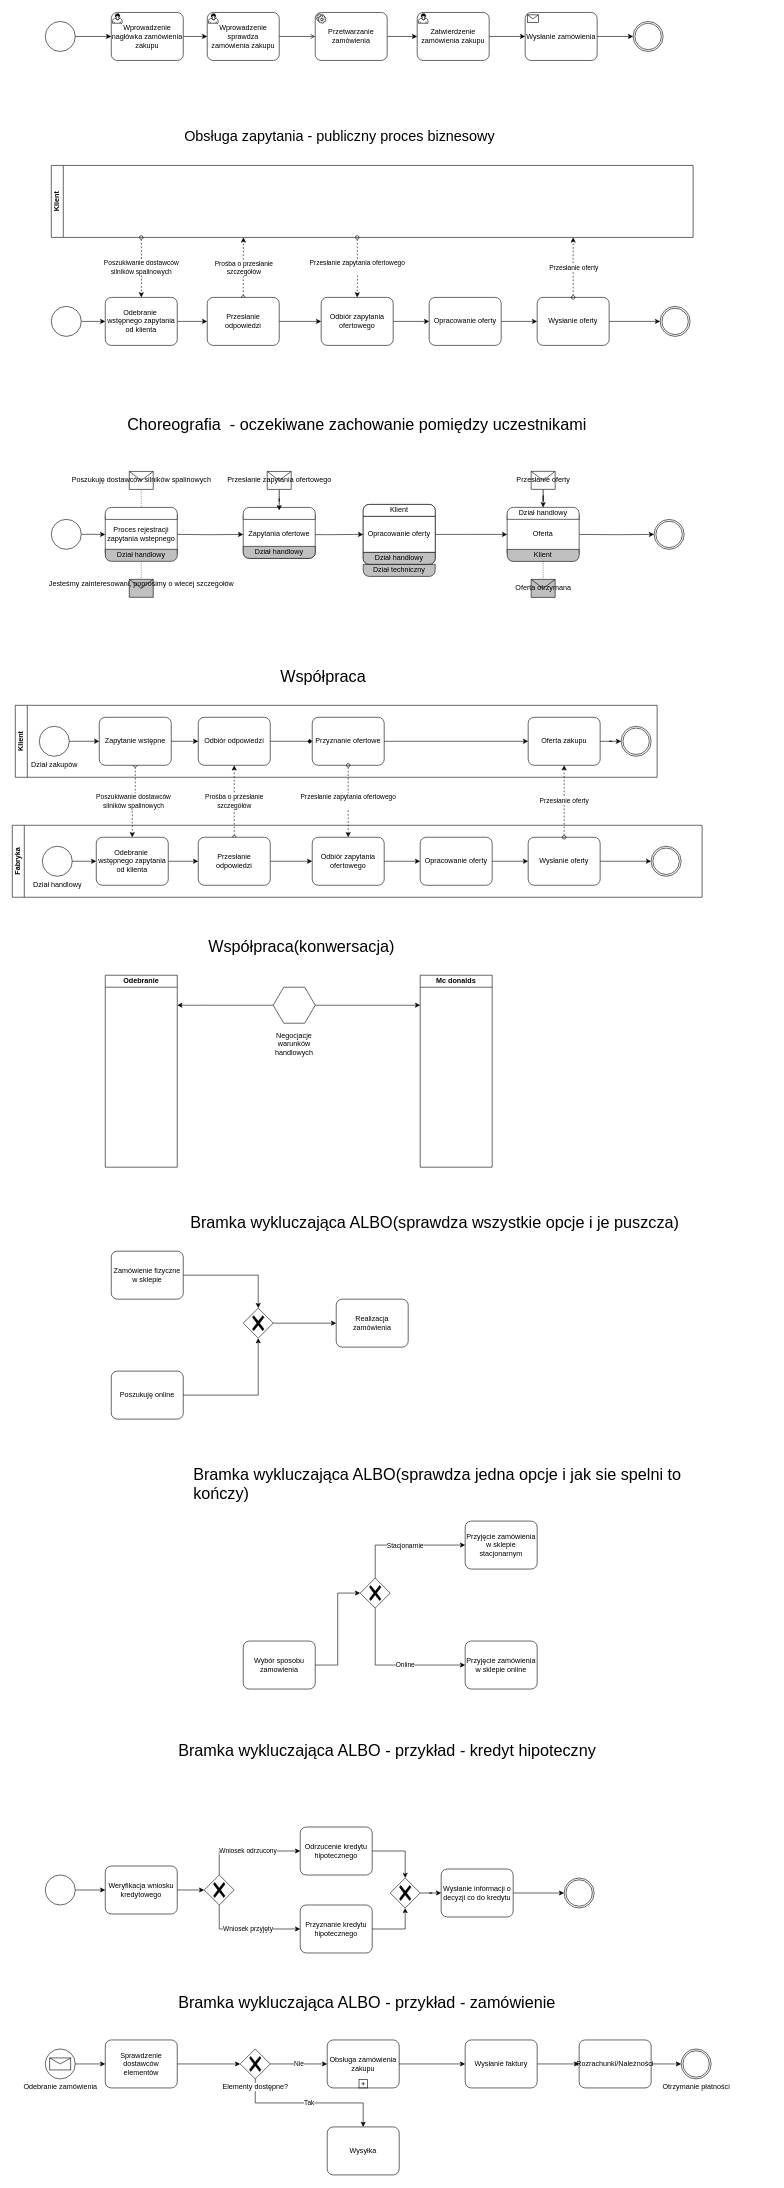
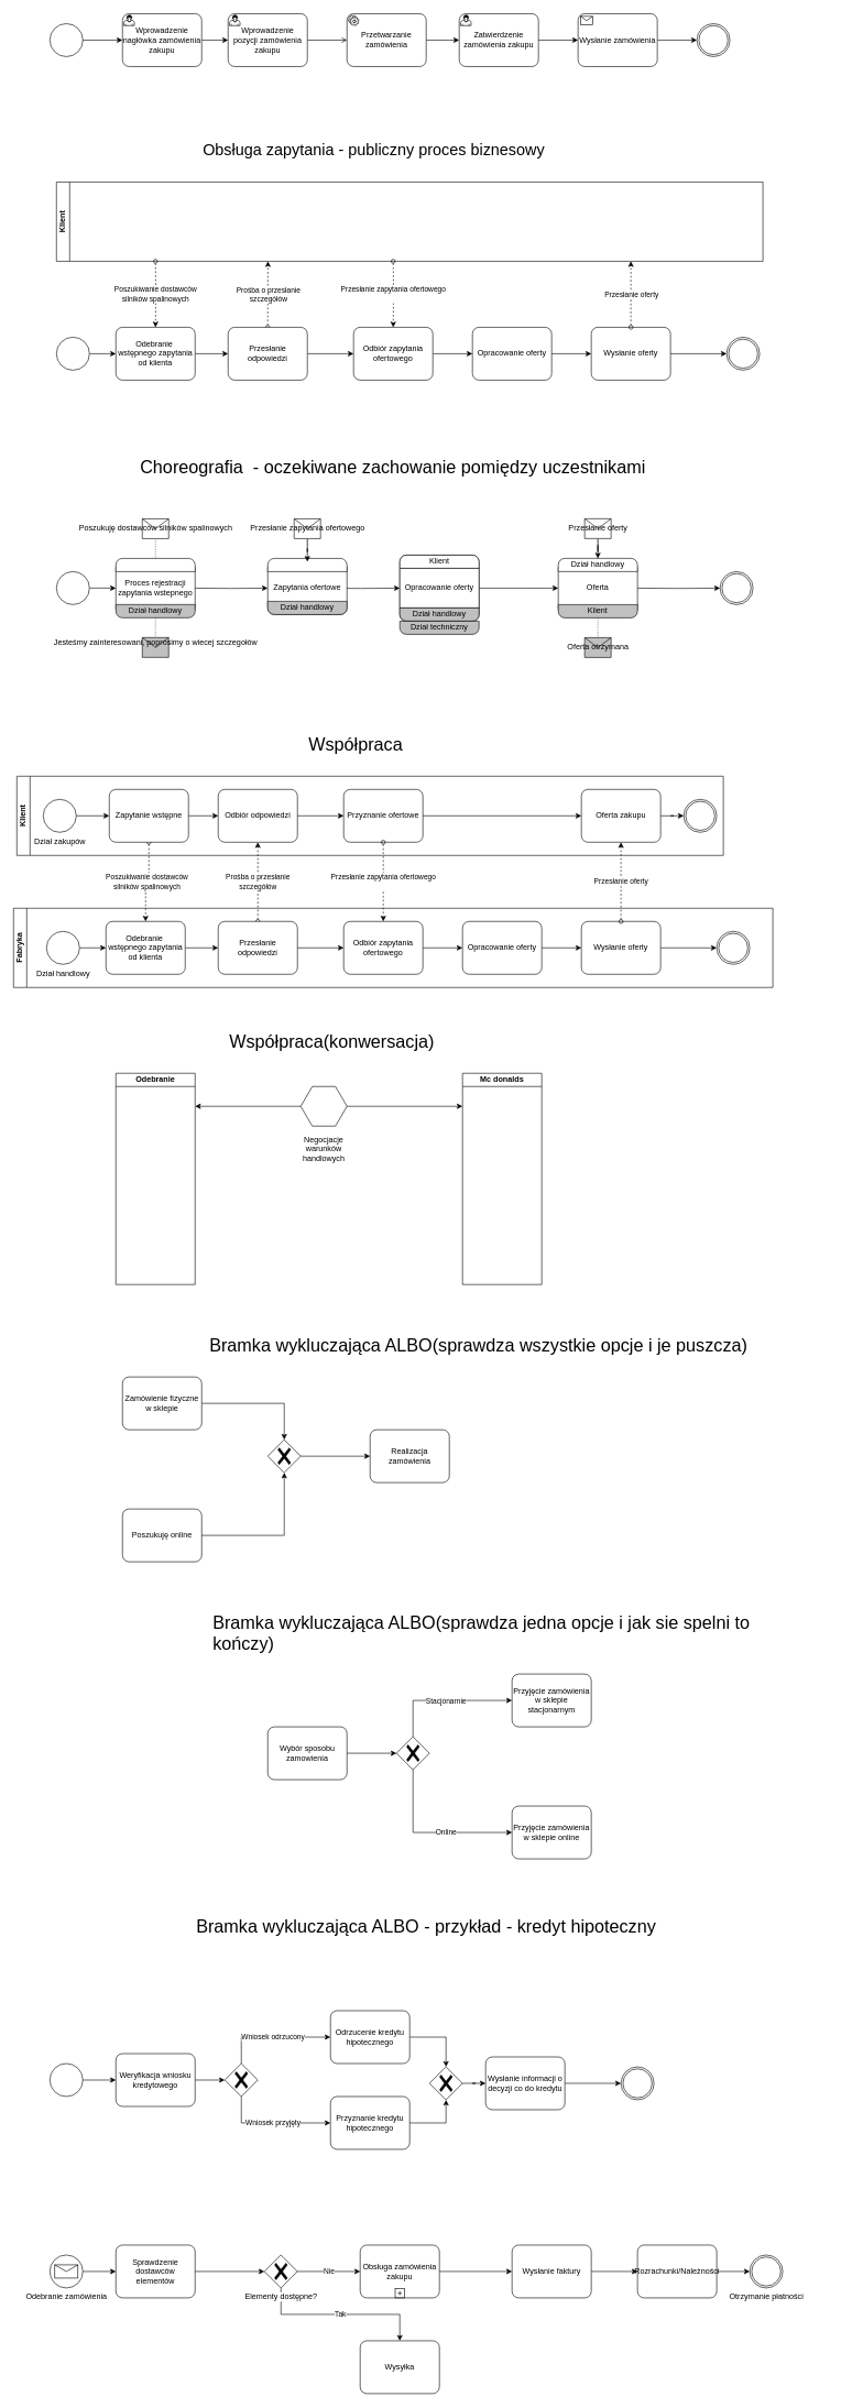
- <mxCell id="7" value="Wprowadzenie sprawdza zamówienia zakupu" style="points=[[0.25,0,0],[0.5,0,0],[0.75,0,0],[1,0.25,0],[1,0.5,0],[1,0.75,0],[0.75,1,0],[0.5,1,0],[0.25,1,0],[0,0.75,0],[0,0.5,0],[0,0.25,0]];shape=mxgraph.bpmn.task;whiteSpace=wrap;rectStyle=rounded;size=10;html=1;container=1;expand=0;collapsible=0;taskMarker=user;" parent="1" vertex="1"><mxGeometry x="345" y="20" width="120" height="80" as="geometry" /></mxCell>
+ <mxCell id="7" value="Wprowadzenie pozycji zamówienia zakupu" style="points=[[0.25,0,0],[0.5,0,0],[0.75,0,0],[1,0.25,0],[1,0.5,0],[1,0.75,0],[0.75,1,0],[0.5,1,0],[0.25,1,0],[0,0.75,0],[0,0.5,0],[0,0.25,0]];shape=mxgraph.bpmn.task;whiteSpace=wrap;rectStyle=rounded;size=10;html=1;container=1;expand=0;collapsible=0;taskMarker=user;" parent="1" vertex="1"><mxGeometry x="345" y="20" width="120" height="80" as="geometry" /></mxCell>
- <mxCell id="79" style="edgeStyle=orthogonalEdgeStyle;rounded=0;orthogonalLoop=1;jettySize=auto;html=1;endArrow=diamond;" parent="72" source="76" target="78" edge="1"><mxGeometry relative="1" as="geometry"><mxPoint x="490" y="60" as="targetPoint" /></mxGeometry></mxCell>
+ <mxCell id="79" style="edgeStyle=orthogonalEdgeStyle;rounded=0;orthogonalLoop=1;jettySize=auto;html=1;" parent="72" source="76" target="78" edge="1"><mxGeometry relative="1" as="geometry"><mxPoint x="490" y="60" as="targetPoint" /></mxGeometry></mxCell>
- <mxCell id="117" value="Wybór sposobu zamowienia" style="points=[[0.25,0,0],[0.5,0,0],[0.75,0,0],[1,0.25,0],[1,0.5,0],[1,0.75,0],[0.75,1,0],[0.5,1,0],[0.25,1,0],[0,0.75,0],[0,0.5,0],[0,0.25,0]];shape=mxgraph.bpmn.task;whiteSpace=wrap;rectStyle=rounded;size=10;html=1;container=1;expand=0;collapsible=0;taskMarker=abstract;" parent="1" vertex="1"><mxGeometry x="405" y="2735" width="120" height="80" as="geometry" /></mxCell>
+ <mxCell id="117" value="Wybór sposobu zamowienia" style="points=[[0.25,0,0],[0.5,0,0],[0.75,0,0],[1,0.25,0],[1,0.5,0],[1,0.75,0],[0.75,1,0],[0.5,1,0],[0.25,1,0],[0,0.75,0],[0,0.5,0],[0,0.25,0]];shape=mxgraph.bpmn.task;whiteSpace=wrap;rectStyle=rounded;size=10;html=1;container=1;expand=0;collapsible=0;taskMarker=abstract;" parent="1" vertex="1"><mxGeometry x="405" y="2615" width="120" height="80" as="geometry" /></mxCell>
- <mxCell id="140" value="&lt;font style=&quot;font-size: 27px;&quot;&gt;Bramka wykluczająca ALBO - przykład - zamówienie&lt;br&gt;&lt;/font&gt;" style="text;whiteSpace=wrap;html=1;" parent="1" vertex="1"><mxGeometry x="295" y="3315" width="820" height="80" as="geometry" /></mxCell>
